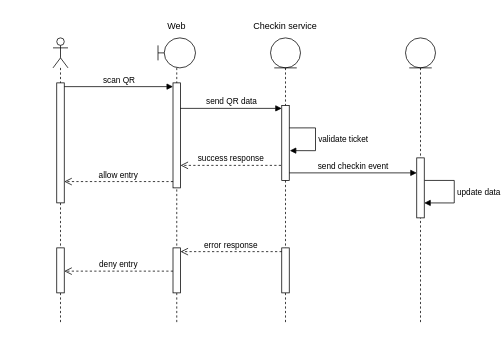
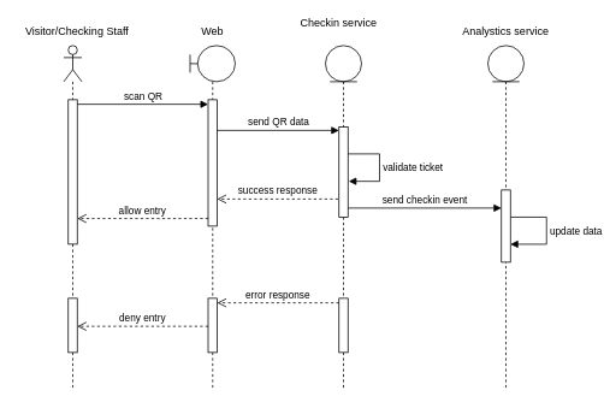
+ <mxCell id="5" value="Visitor/Checking Staff" style="text;strokeColor=none;align=center;fillColor=none;html=1;verticalAlign=middle;whiteSpace=wrap;rounded=0;" vertex="1" parent="1"><mxGeometry x="20" y="20" width="130" height="30" as="geometry" /></mxCell>
- <mxCell id="14" value="Checkin service" style="text;strokeColor=none;align=center;fillColor=none;html=1;verticalAlign=middle;whiteSpace=wrap;rounded=0;" vertex="1" parent="1"><mxGeometry x="335" y="20" width="90" height="30" as="geometry" /></mxCell>
+ <mxCell id="14" value="Checkin service" style="text;strokeColor=none;align=center;fillColor=none;html=1;verticalAlign=middle;whiteSpace=wrap;rounded=0;" vertex="1" parent="1"><mxGeometry x="330" y="10" width="90" height="30" as="geometry" /></mxCell>
+ <mxCell id="22" value="Analystics service" style="text;strokeColor=none;align=center;fillColor=none;html=1;verticalAlign=middle;whiteSpace=wrap;rounded=0;" vertex="1" parent="1"><mxGeometry x="510" y="20" width="100" height="30" as="geometry" /></mxCell>
